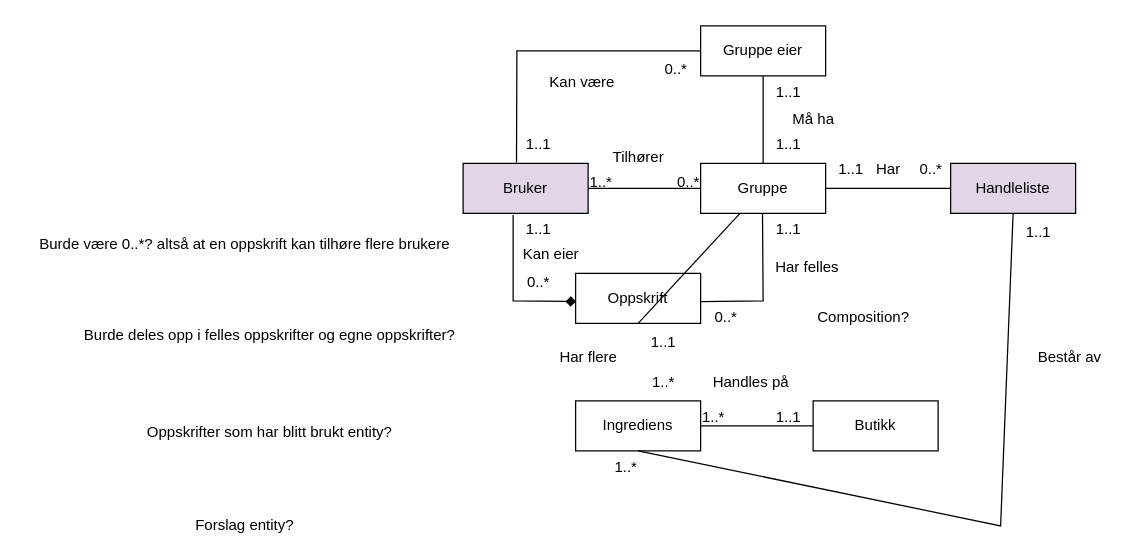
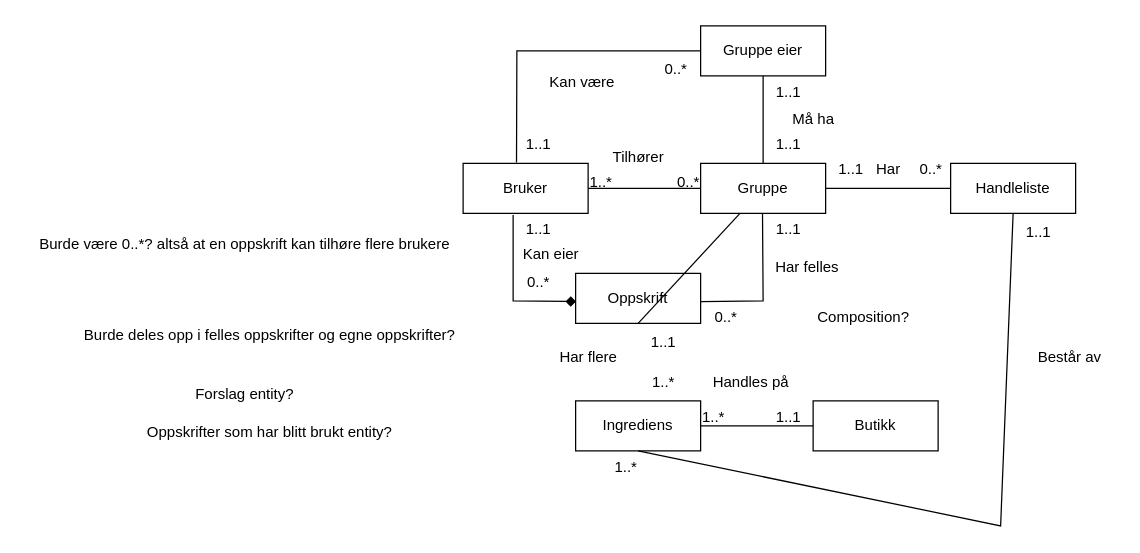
- <mxCell id="3" value="Bruker" style="whiteSpace=wrap;html=1;align=center;fillColor=#e1d5e7;" vertex="1" parent="1"><mxGeometry x="370" y="130" width="100" height="40" as="geometry" /></mxCell>
+ <mxCell id="3" value="Bruker" style="whiteSpace=wrap;html=1;align=center;" vertex="1" parent="1"><mxGeometry x="370" y="130" width="100" height="40" as="geometry" /></mxCell>
- <mxCell id="22" value="Handleliste" style="whiteSpace=wrap;html=1;align=center;fillColor=#e1d5e7;" vertex="1" parent="1"><mxGeometry x="760" y="130" width="100" height="40" as="geometry" /></mxCell>
+ <mxCell id="22" value="Handleliste" style="whiteSpace=wrap;html=1;align=center;" vertex="1" parent="1"><mxGeometry x="760" y="130" width="100" height="40" as="geometry" /></mxCell>
- <mxCell id="48" value="Forslag entity?" style="text;html=1;align=center;verticalAlign=middle;resizable=0;points=[];autosize=1;strokeColor=none;fillColor=none;" vertex="1" parent="1"><mxGeometry x="145" y="405" width="100" height="30" as="geometry" /></mxCell>
+ <mxCell id="48" value="Forslag entity?" style="text;html=1;align=center;verticalAlign=middle;resizable=0;points=[];autosize=1;strokeColor=none;fillColor=none;" vertex="1" parent="1"><mxGeometry x="145" y="300" width="100" height="30" as="geometry" /></mxCell>
